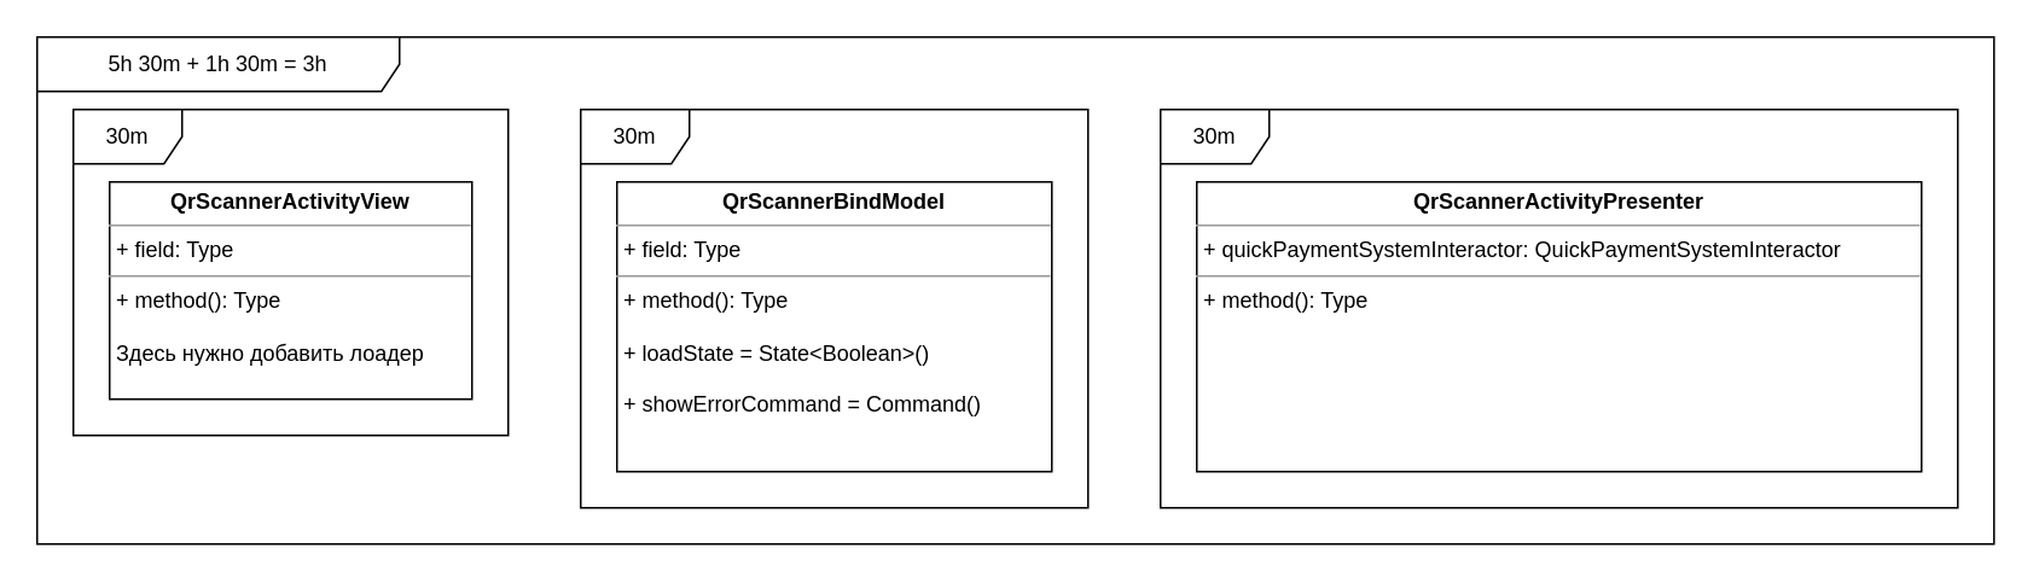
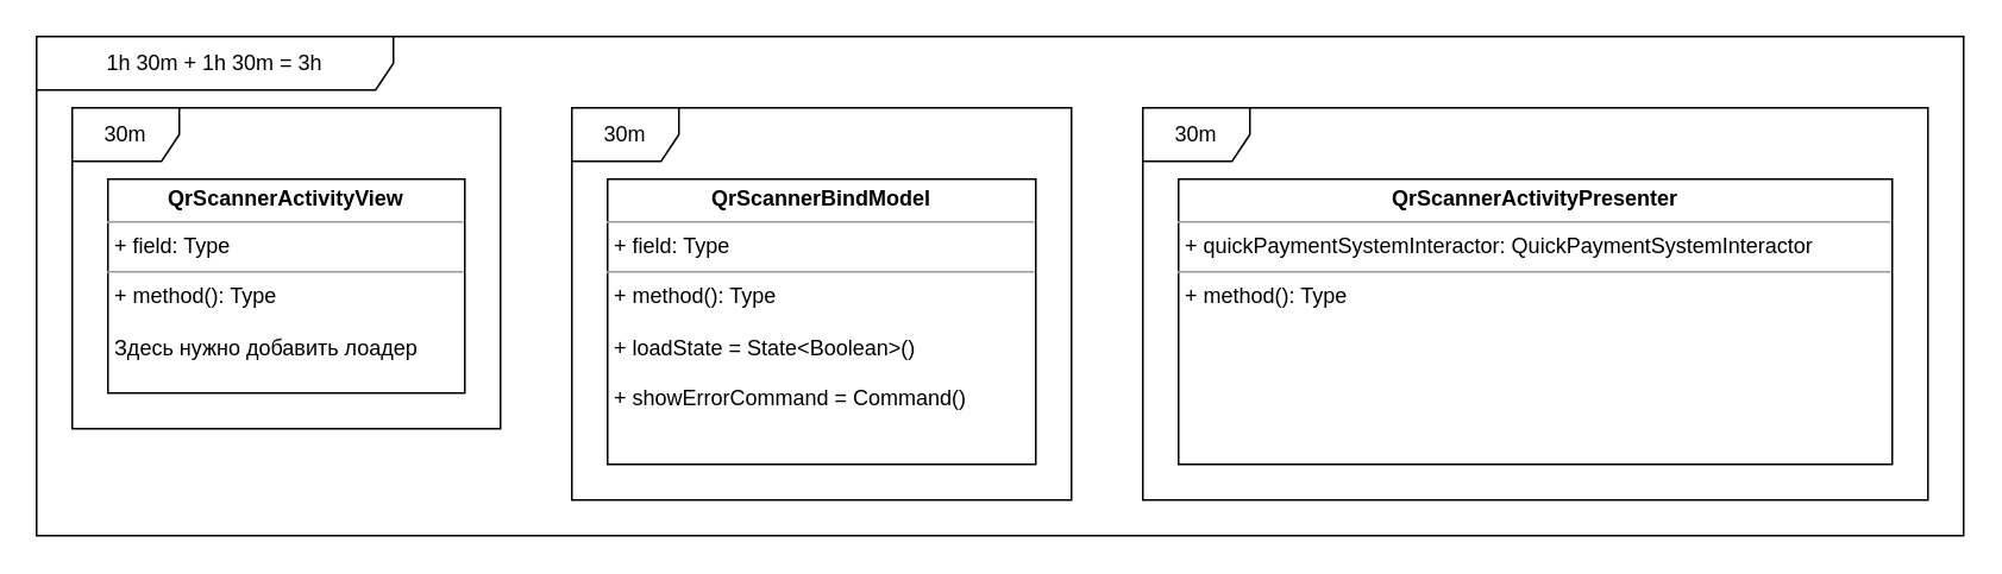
- <mxCell id="8" value="5h 30m + 1h 30m = 3h" style="shape=umlFrame;whiteSpace=wrap;html=1;width=200;height=30;" vertex="1" parent="1"><mxGeometry x="20" width="1080" height="280" as="geometry" y="20" /></mxCell>
+ <mxCell id="8" value="1h 30m + 1h 30m = 3h" style="shape=umlFrame;whiteSpace=wrap;html=1;width=200;height=30;" vertex="1" parent="1"><mxGeometry x="20" width="1080" height="280" as="geometry" y="20" /></mxCell>
